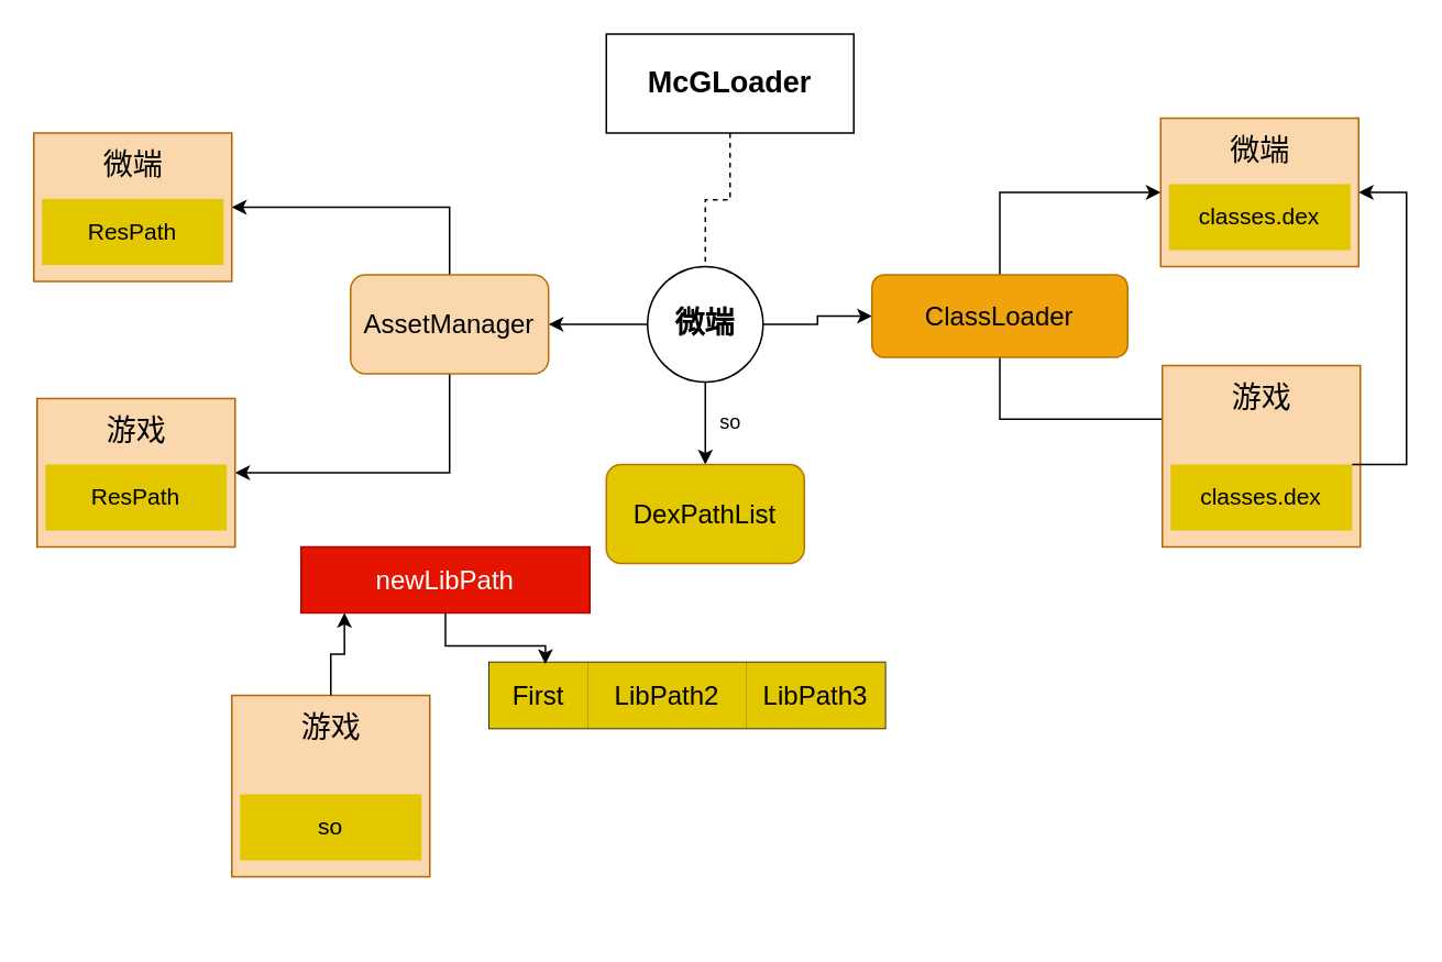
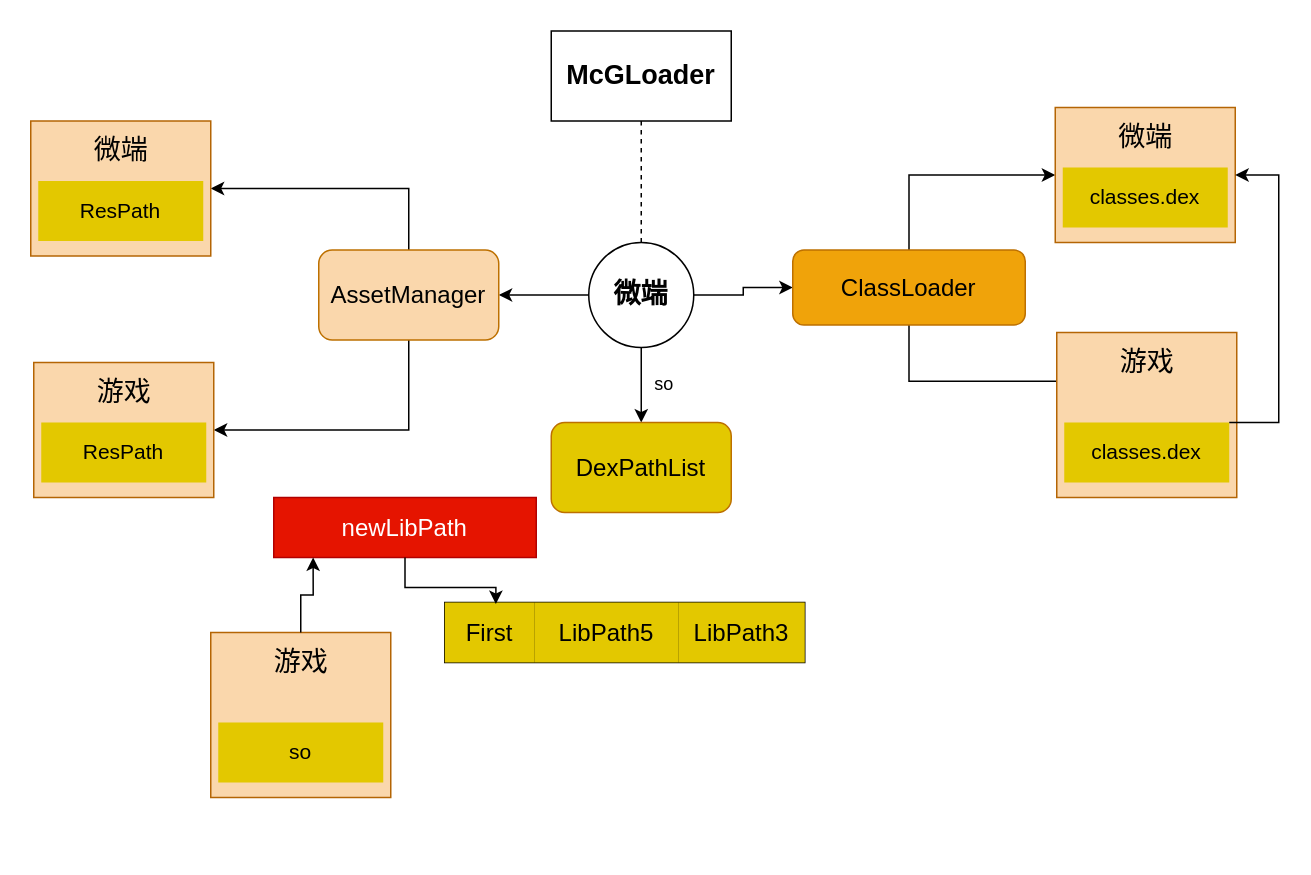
- <mxCell id="38" value="&lt;font style=&quot;font-size: 18px;&quot;&gt;&lt;b&gt;McGLoader&lt;/b&gt;&lt;/font&gt;" style="rounded=0;whiteSpace=wrap;html=1;" parent="1" vertex="1"><mxGeometry x="367" y="20" width="150" height="60" as="geometry" /></mxCell>
+ <mxCell id="38" value="&lt;font style=&quot;font-size: 18px;&quot;&gt;&lt;b&gt;McGLoader&lt;/b&gt;&lt;/font&gt;" style="rounded=0;whiteSpace=wrap;html=1;" parent="1" vertex="1"><mxGeometry x="367" y="20" width="120" height="60" as="geometry" /></mxCell>
- <mxCell id="33" value="LibPath2" style="shape=partialRectangle;html=1;whiteSpace=wrap;connectable=0;strokeColor=#B09500;overflow=hidden;fillColor=#e3c800;top=0;left=0;bottom=0;right=0;pointerEvents=1;fontSize=16;fontColor=#000000;" parent="31" vertex="1"><mxGeometry x="60" width="96" height="40" as="geometry"><mxRectangle width="96" height="40" as="alternateBounds" /></mxGeometry></mxCell>
+ <mxCell id="33" value="LibPath5" style="shape=partialRectangle;html=1;whiteSpace=wrap;connectable=0;strokeColor=#B09500;overflow=hidden;fillColor=#e3c800;top=0;left=0;bottom=0;right=0;pointerEvents=1;fontSize=16;fontColor=#000000;" parent="31" vertex="1"><mxGeometry x="60" width="96" height="40" as="geometry"><mxRectangle width="96" height="40" as="alternateBounds" /></mxGeometry></mxCell>
